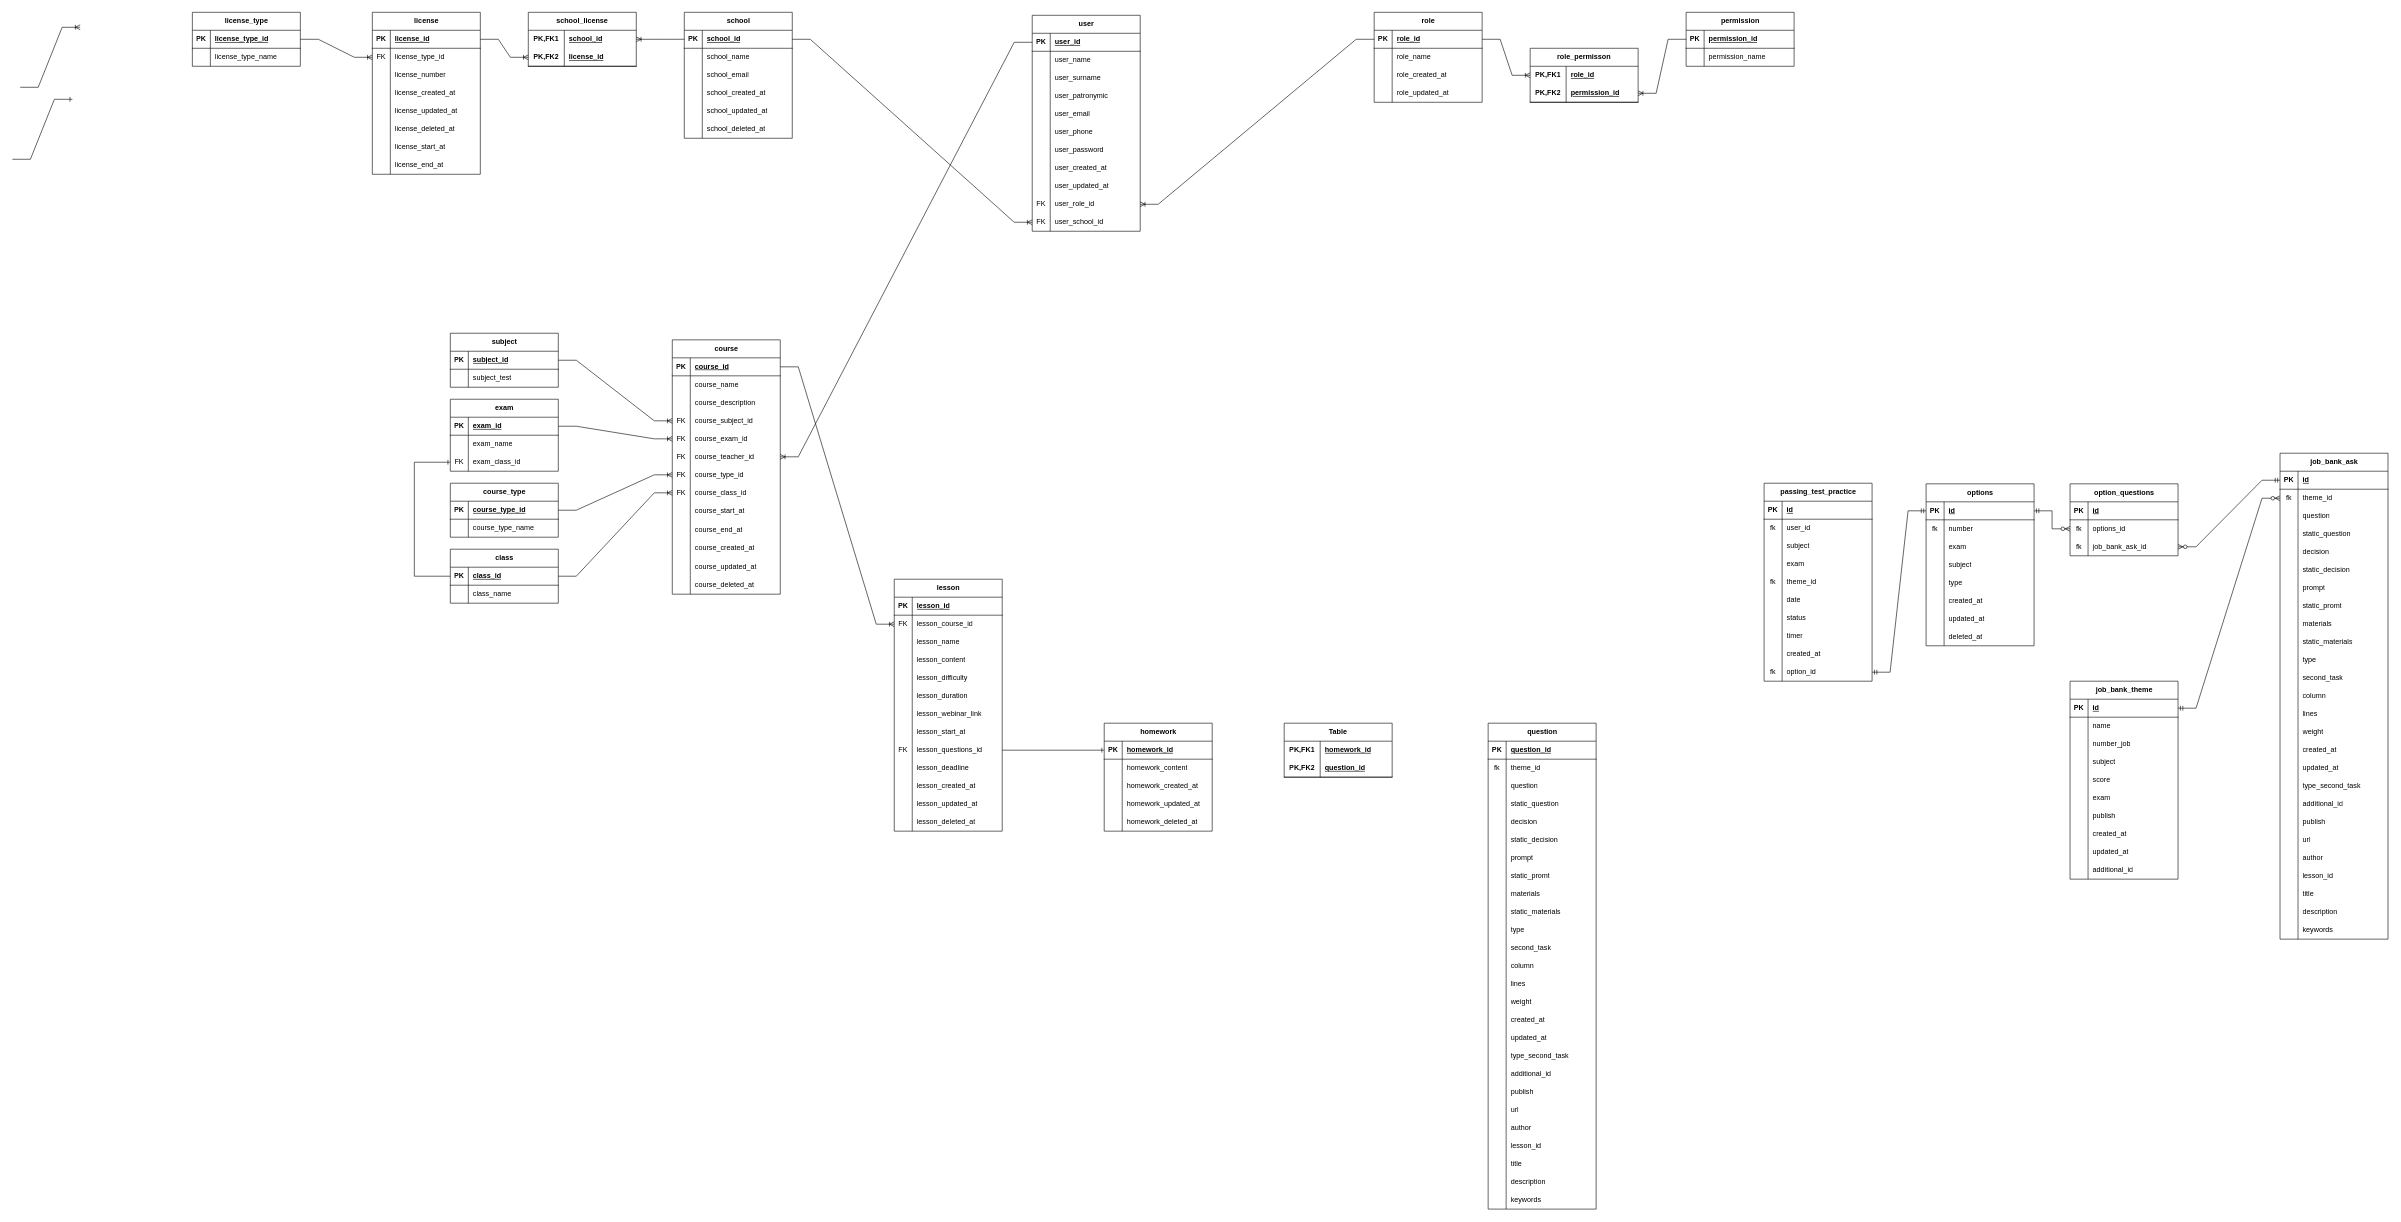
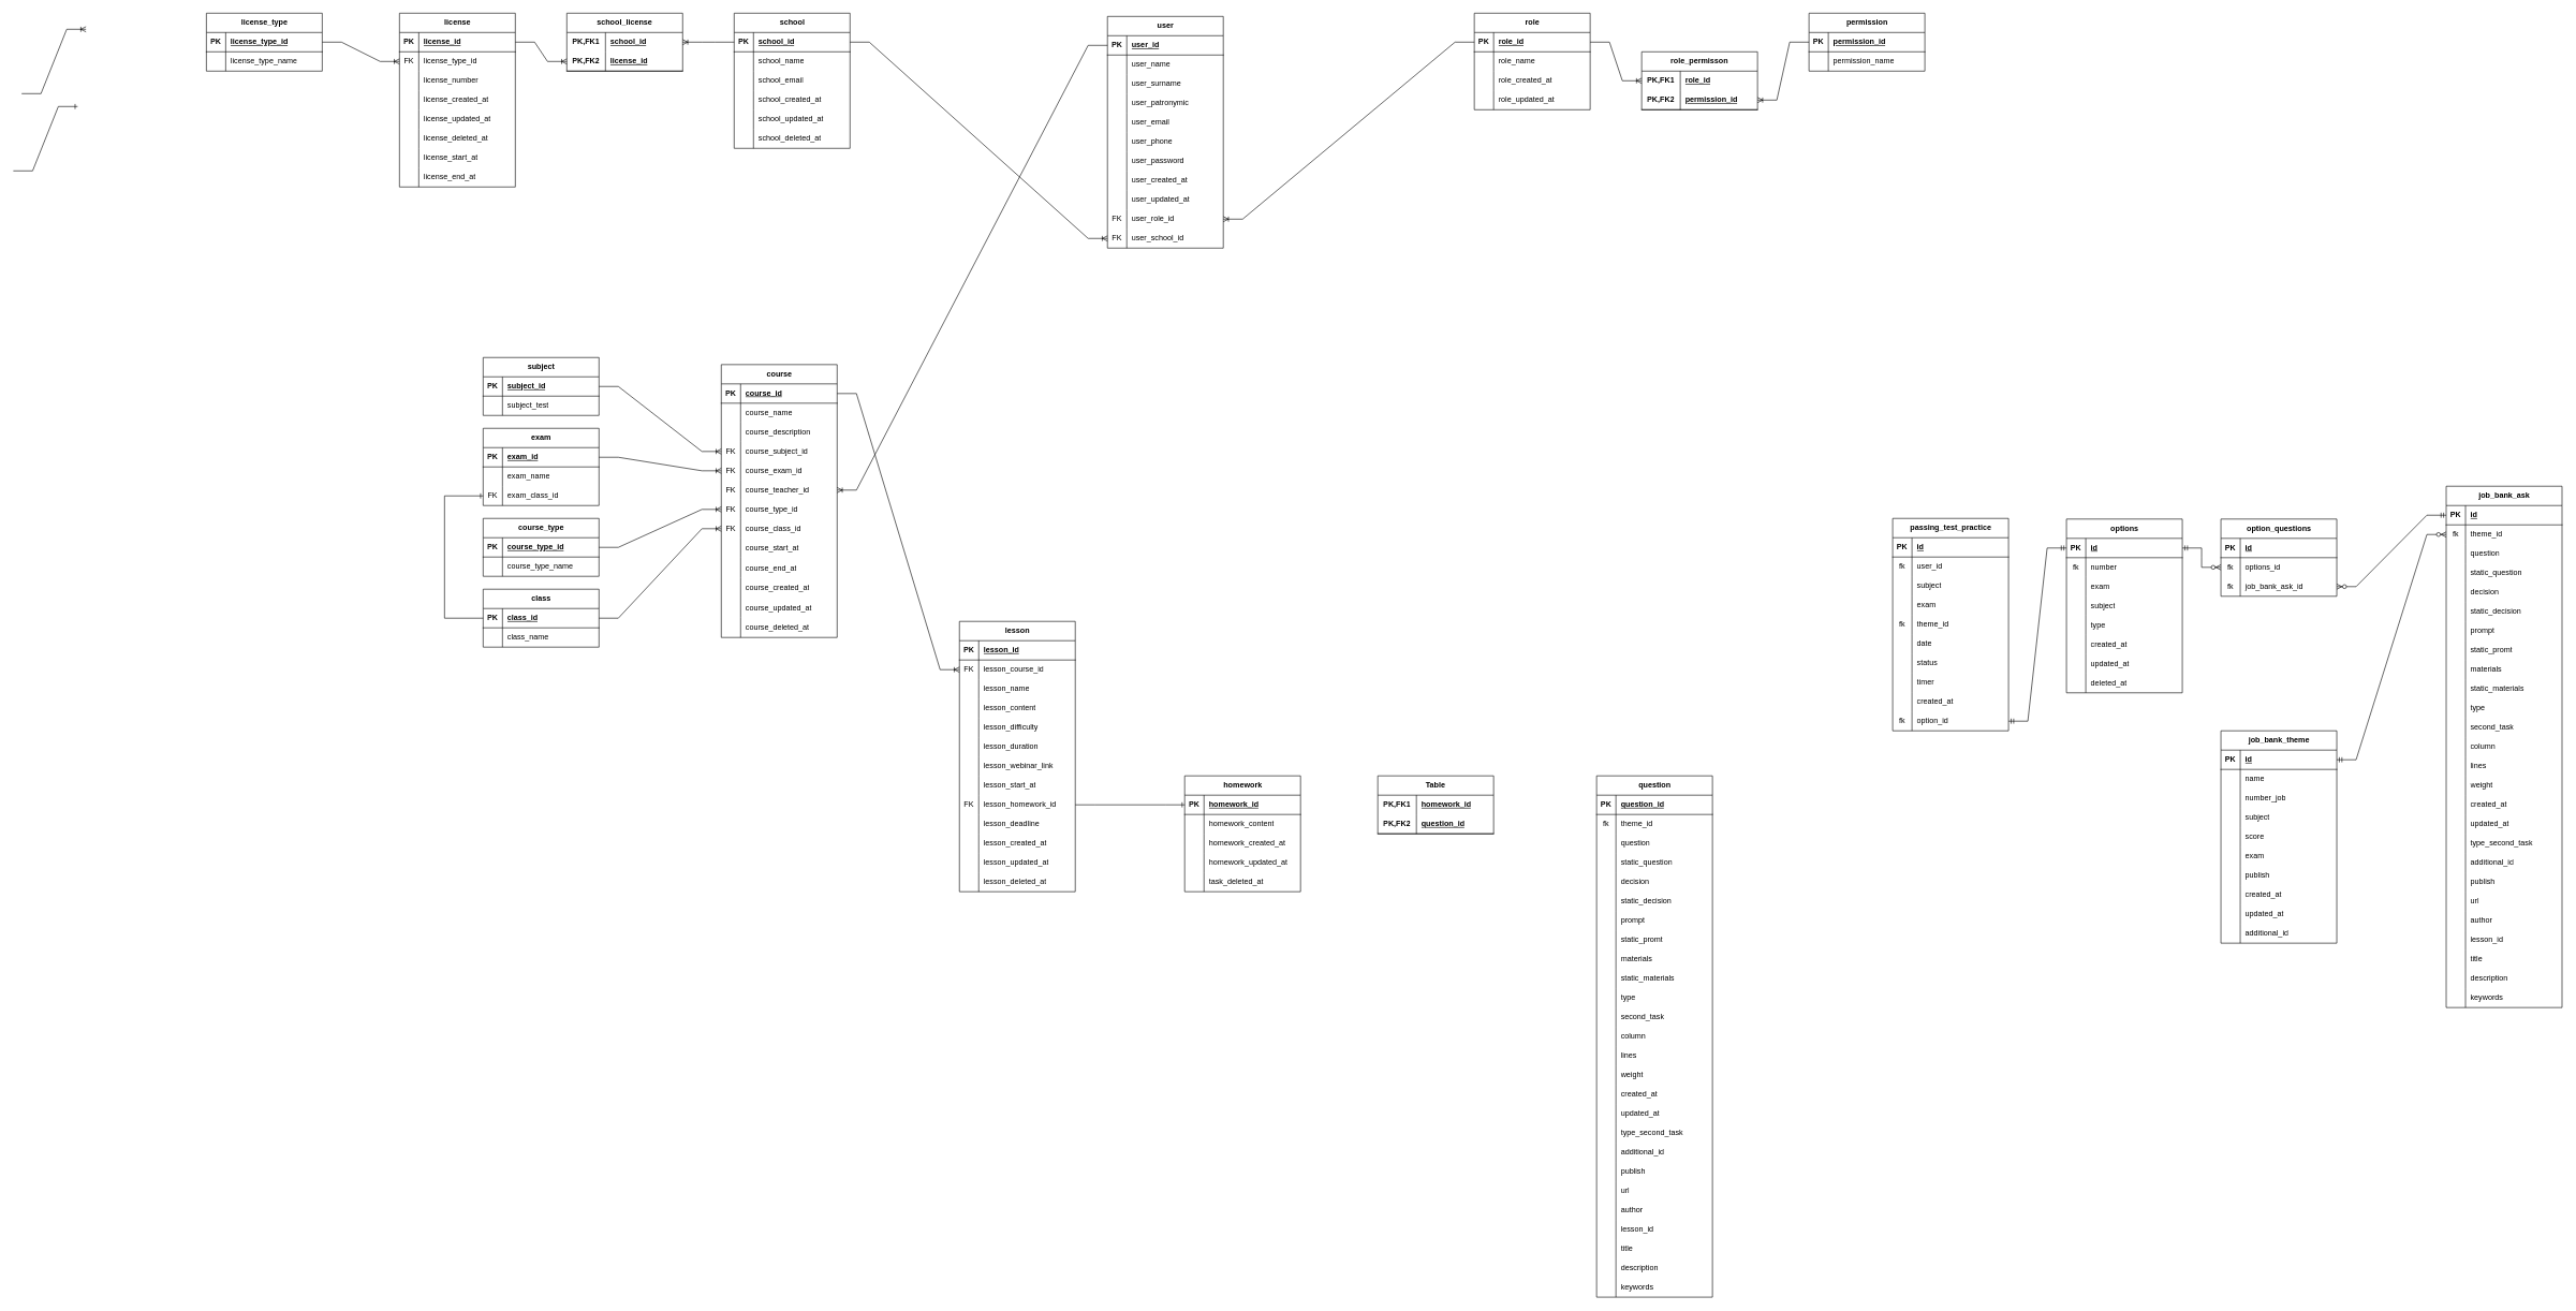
- <mxCell id="233" value="lesson_questions_id" style="shape=partialRectangle;connectable=0;fillColor=none;top=0;left=0;bottom=0;right=0;align=left;spacingLeft=6;overflow=hidden;whiteSpace=wrap;html=1;" vertex="1" parent="231"><mxGeometry x="30" width="150" height="30" as="geometry"><mxRectangle width="150" height="30" as="alternateBounds" /></mxGeometry></mxCell>
+ <mxCell id="233" value="lesson_homework_id" style="shape=partialRectangle;connectable=0;fillColor=none;top=0;left=0;bottom=0;right=0;align=left;spacingLeft=6;overflow=hidden;whiteSpace=wrap;html=1;" vertex="1" parent="231"><mxGeometry x="30" width="150" height="30" as="geometry"><mxRectangle width="150" height="30" as="alternateBounds" /></mxGeometry></mxCell>
- <mxCell id="263" value="homework_deleted_at" style="shape=partialRectangle;connectable=0;fillColor=none;top=0;left=0;bottom=0;right=0;align=left;spacingLeft=6;overflow=hidden;whiteSpace=wrap;html=1;" vertex="1" parent="261"><mxGeometry x="30" width="150" height="30" as="geometry"><mxRectangle width="150" height="30" as="alternateBounds" /></mxGeometry></mxCell>
+ <mxCell id="263" value="task_deleted_at" style="shape=partialRectangle;connectable=0;fillColor=none;top=0;left=0;bottom=0;right=0;align=left;spacingLeft=6;overflow=hidden;whiteSpace=wrap;html=1;" vertex="1" parent="261"><mxGeometry x="30" width="150" height="30" as="geometry"><mxRectangle width="150" height="30" as="alternateBounds" /></mxGeometry></mxCell>
